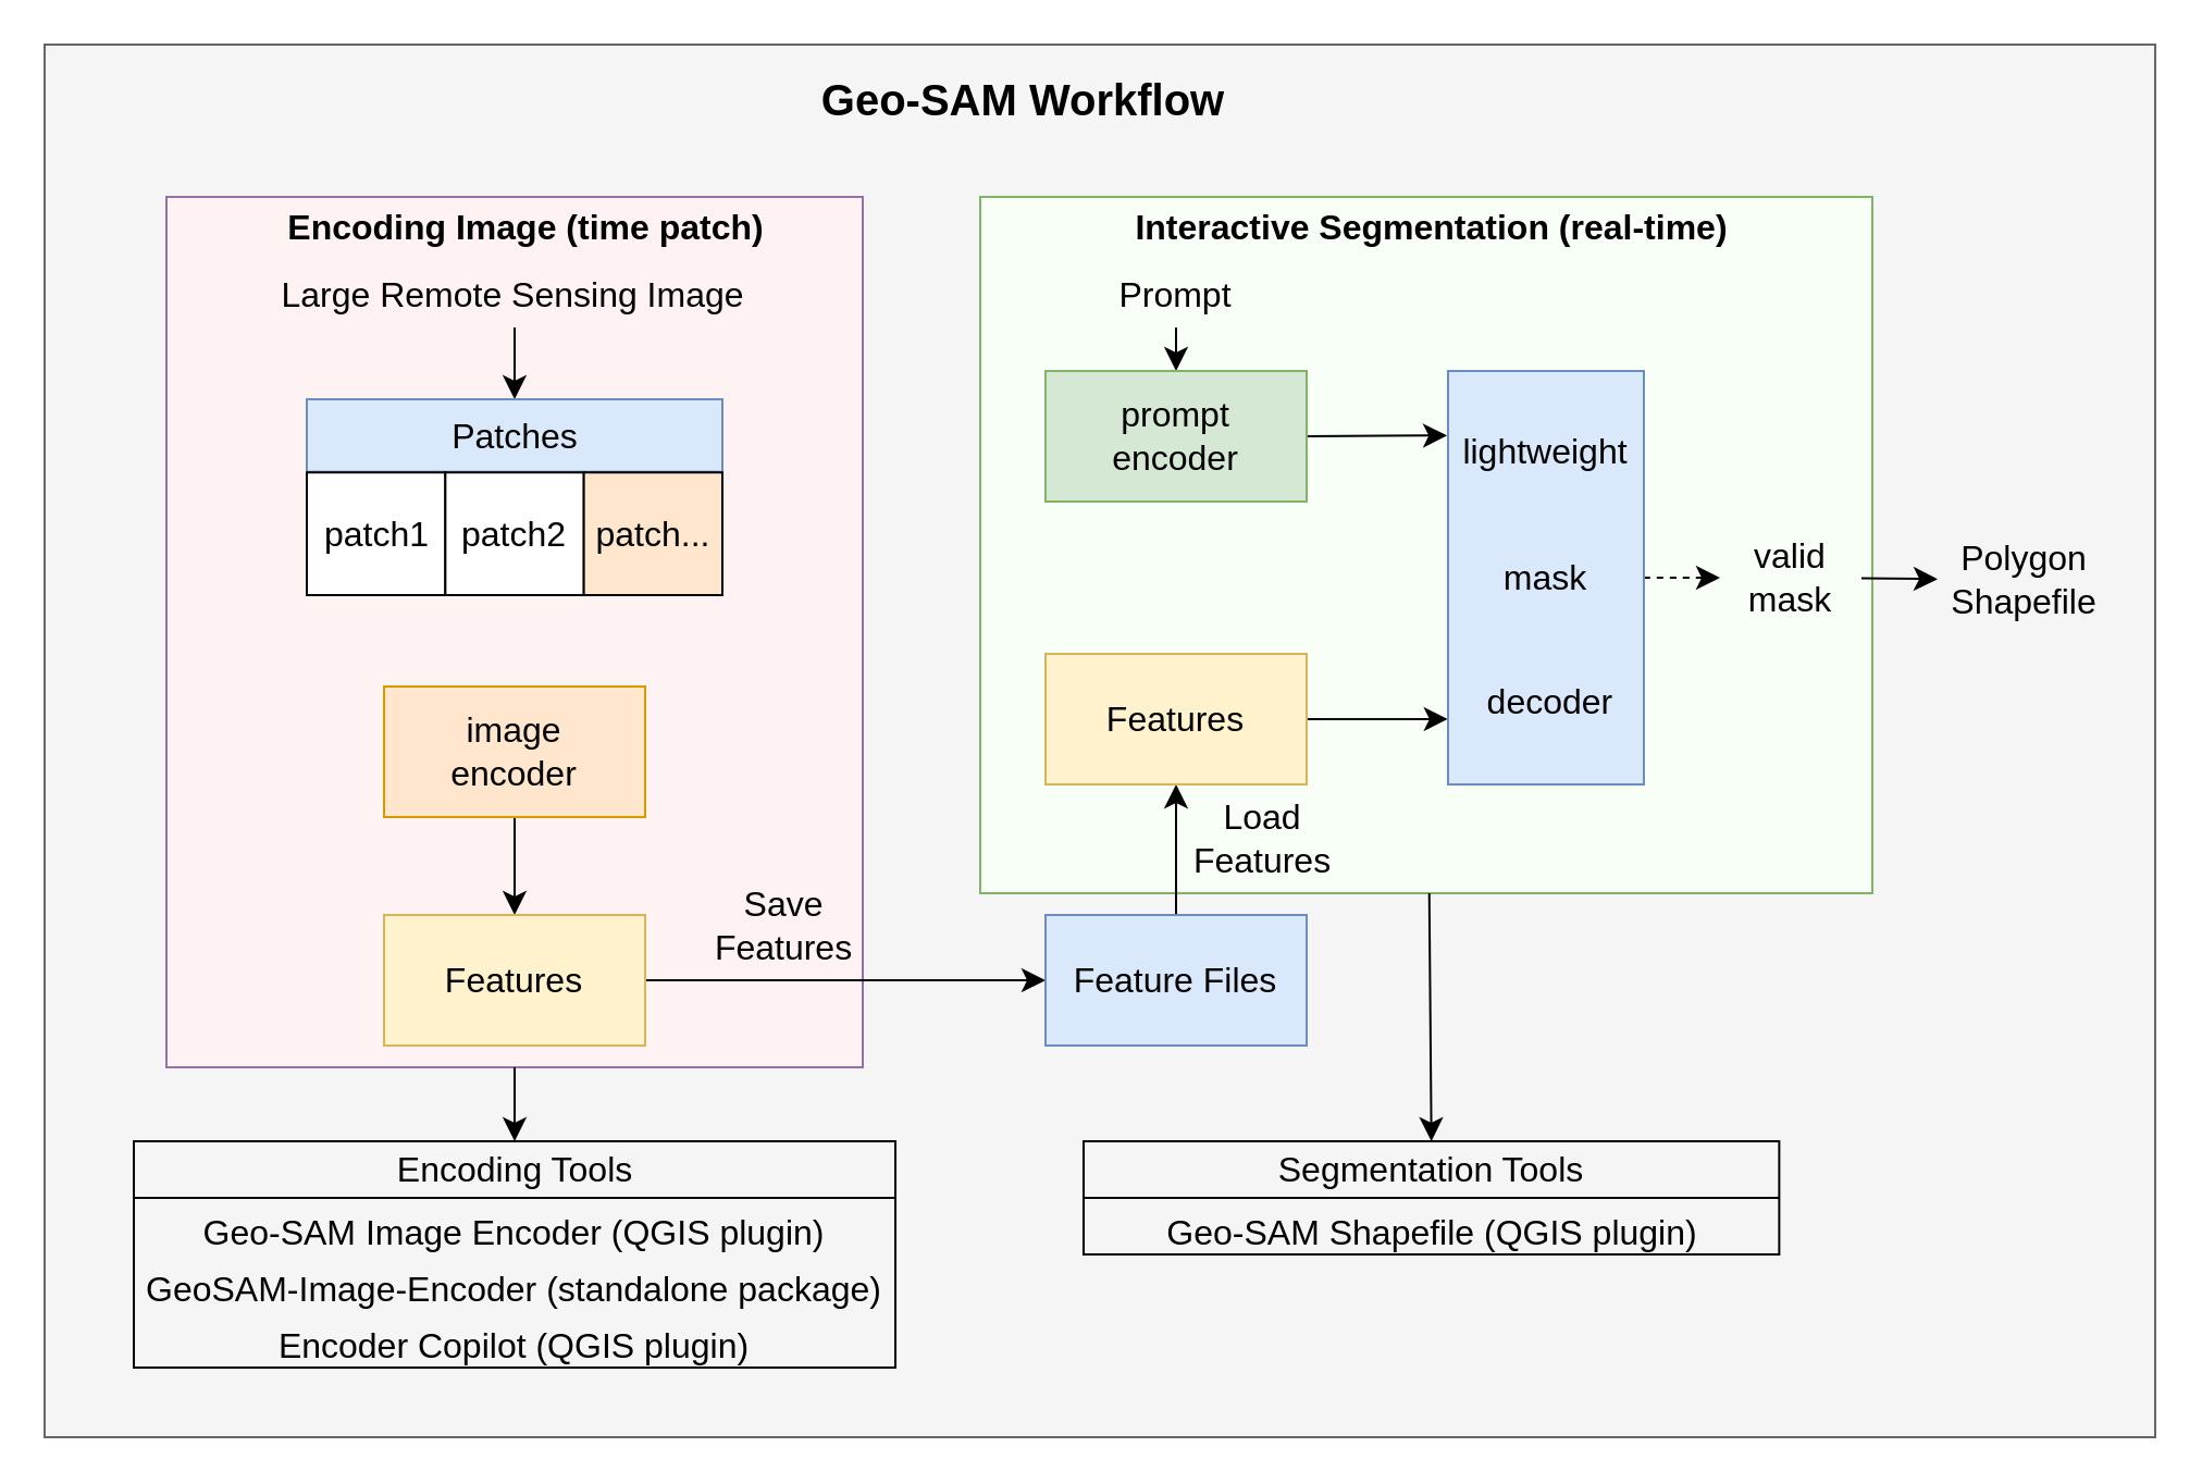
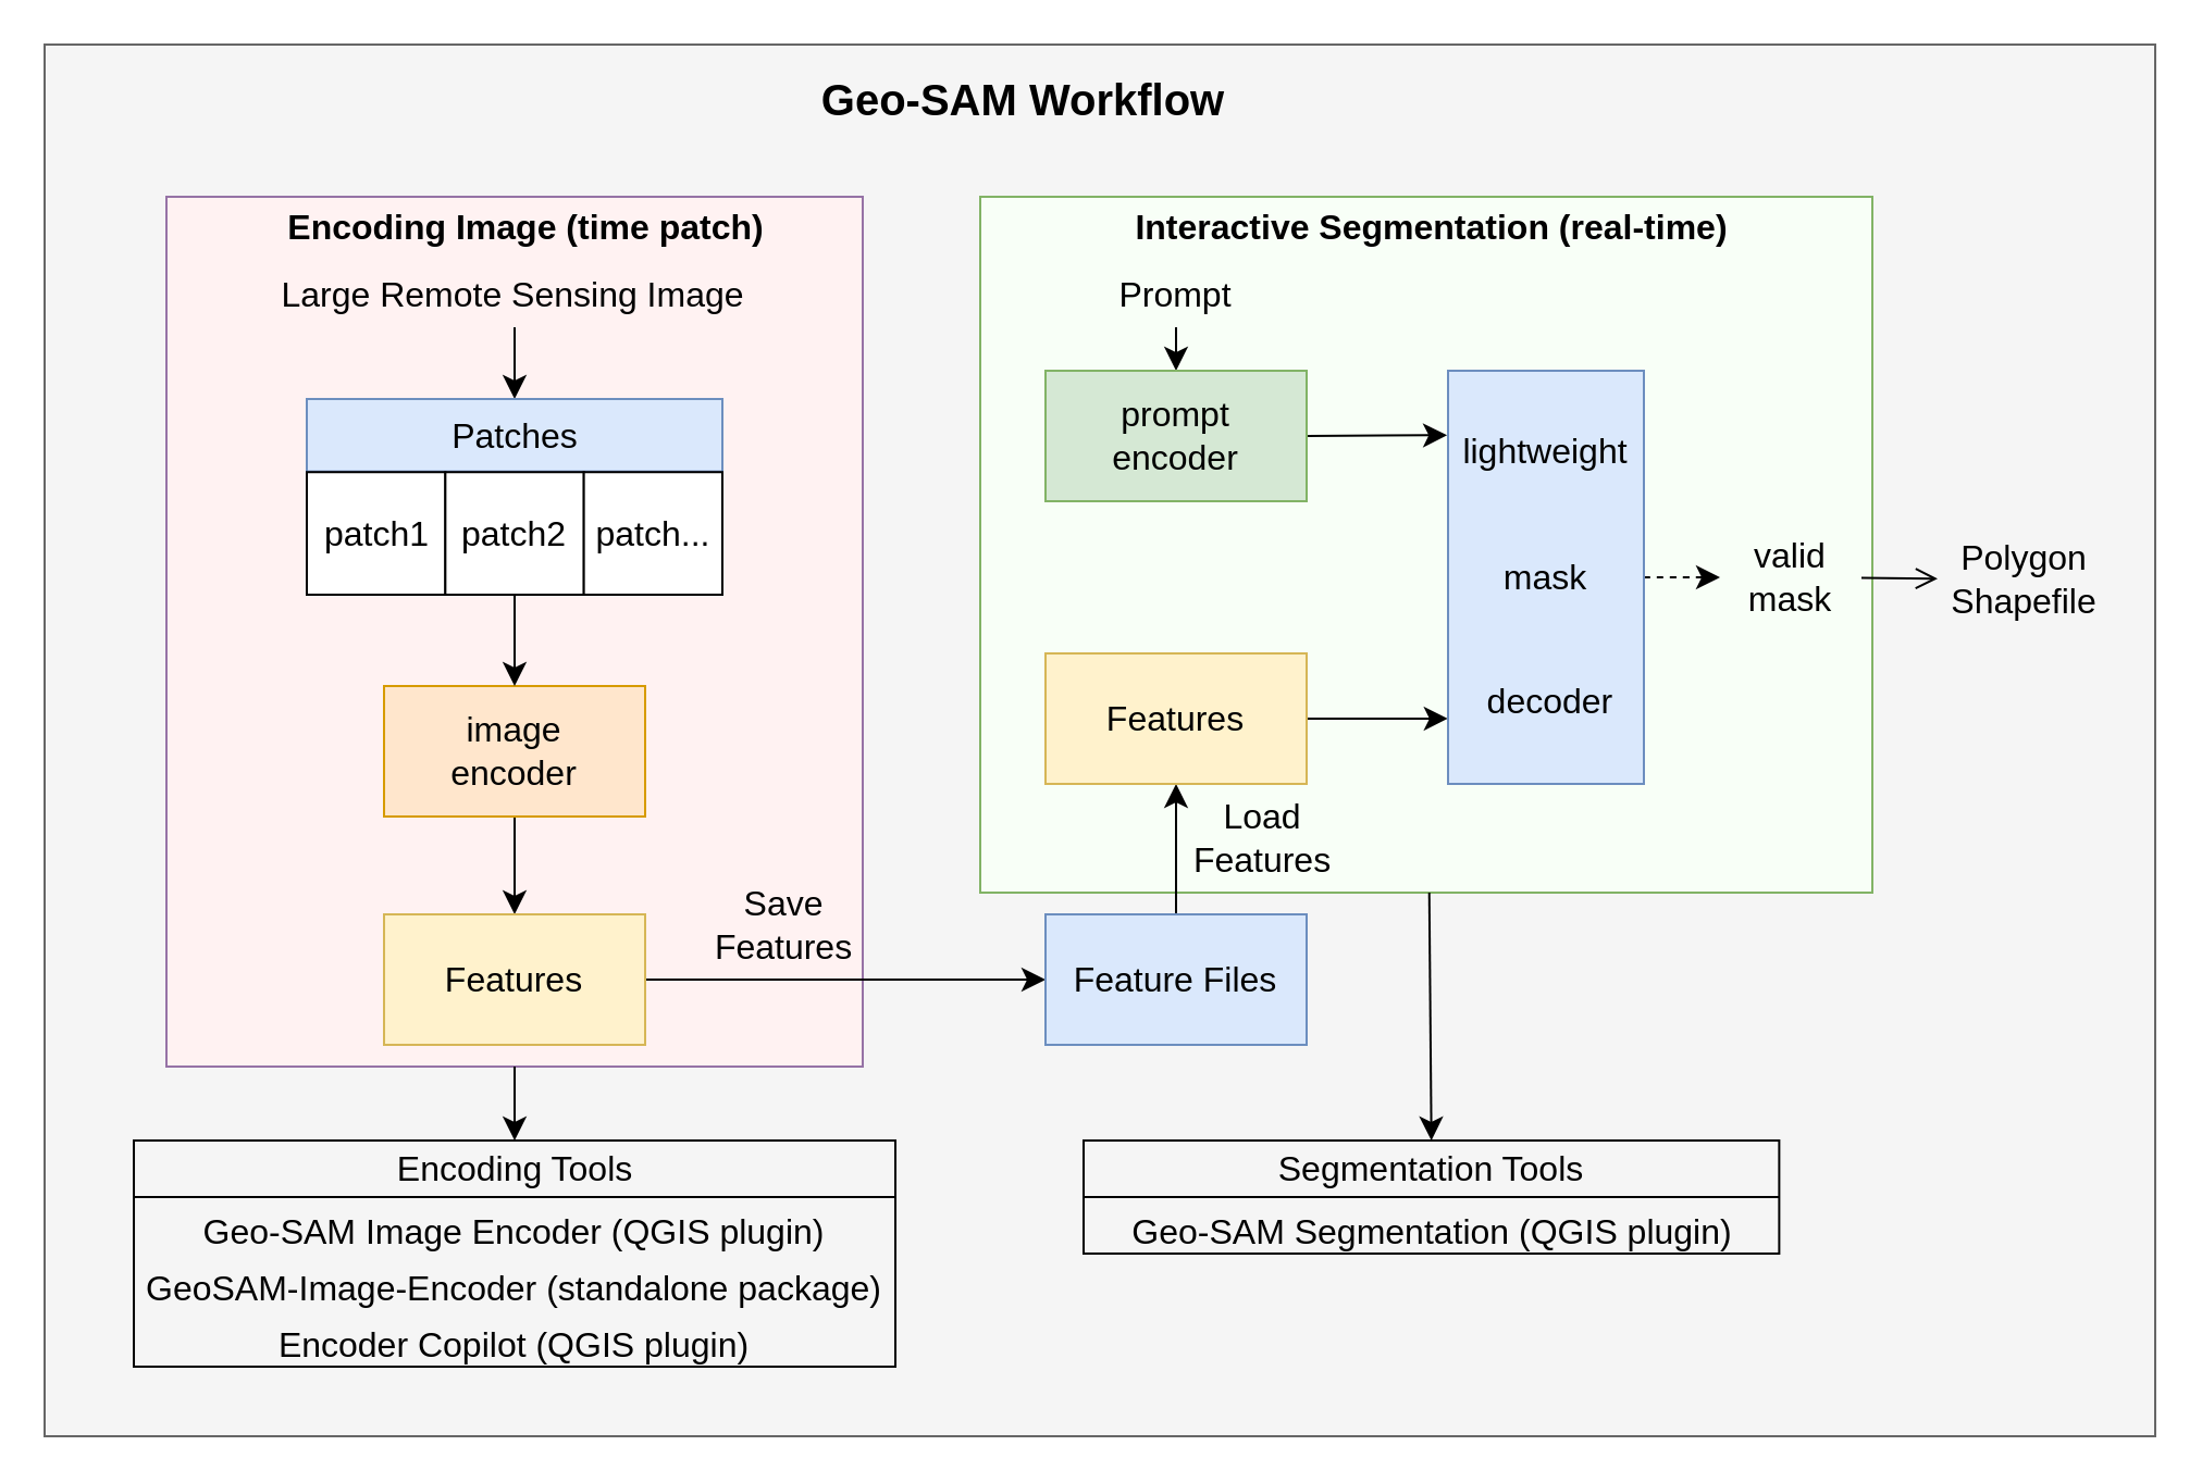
- <mxCell id="15" value="patch..." style="html=1;whiteSpace=wrap;fontSize=16;fillColor=#ffe6cc;" parent="11" vertex="1"><mxGeometry x="127.325" y="33.615" width="63.675" height="56.385" as="geometry" /></mxCell>
+ <mxCell id="15" value="patch..." style="html=1;whiteSpace=wrap;fontSize=16;" parent="11" vertex="1"><mxGeometry x="127.325" y="33.615" width="63.675" height="56.385" as="geometry" /></mxCell>
- <mxCell id="31" value="" style="edgeStyle=none;curved=1;rounded=0;orthogonalLoop=1;jettySize=auto;html=1;fontSize=12;startSize=8;endSize=8;" parent="1" source="32" target="41" edge="1"><mxGeometry relative="1" as="geometry" /></mxCell>
+ <mxCell id="31" value="" style="edgeStyle=none;curved=1;rounded=0;orthogonalLoop=1;jettySize=auto;html=1;fontSize=12;startSize=8;endSize=8;endArrow=open;" parent="1" source="32" target="41" edge="1"><mxGeometry relative="1" as="geometry" /></mxCell>
+ <mxCell id="16" style="edgeStyle=none;curved=1;rounded=0;orthogonalLoop=1;jettySize=auto;html=1;fontSize=12;startSize=8;endSize=8;entryX=0.5;entryY=0;entryDx=0;entryDy=0;" parent="1" source="14" target="8" edge="1"><mxGeometry relative="1" as="geometry"><mxPoint x="238" y="420" as="targetPoint" /></mxGeometry></mxCell>
- <mxCell id="38" value="Geo-SAM Shapefile (QGIS plugin)" style="text;strokeColor=none;fillColor=none;align=center;verticalAlign=top;spacingLeft=4;spacingRight=4;overflow=hidden;rotatable=0;points=[[0,0.5],[1,0.5]];portConstraint=eastwest;whiteSpace=wrap;html=1;fontSize=16;" parent="37" vertex="1"><mxGeometry y="26" width="319.69" height="26" as="geometry" /></mxCell>
+ <mxCell id="38" value="Geo-SAM Segmentation (QGIS plugin)" style="text;strokeColor=none;fillColor=none;align=center;verticalAlign=top;spacingLeft=4;spacingRight=4;overflow=hidden;rotatable=0;points=[[0,0.5],[1,0.5]];portConstraint=eastwest;whiteSpace=wrap;html=1;fontSize=16;" parent="37" vertex="1"><mxGeometry y="26" width="319.69" height="26" as="geometry" /></mxCell>
